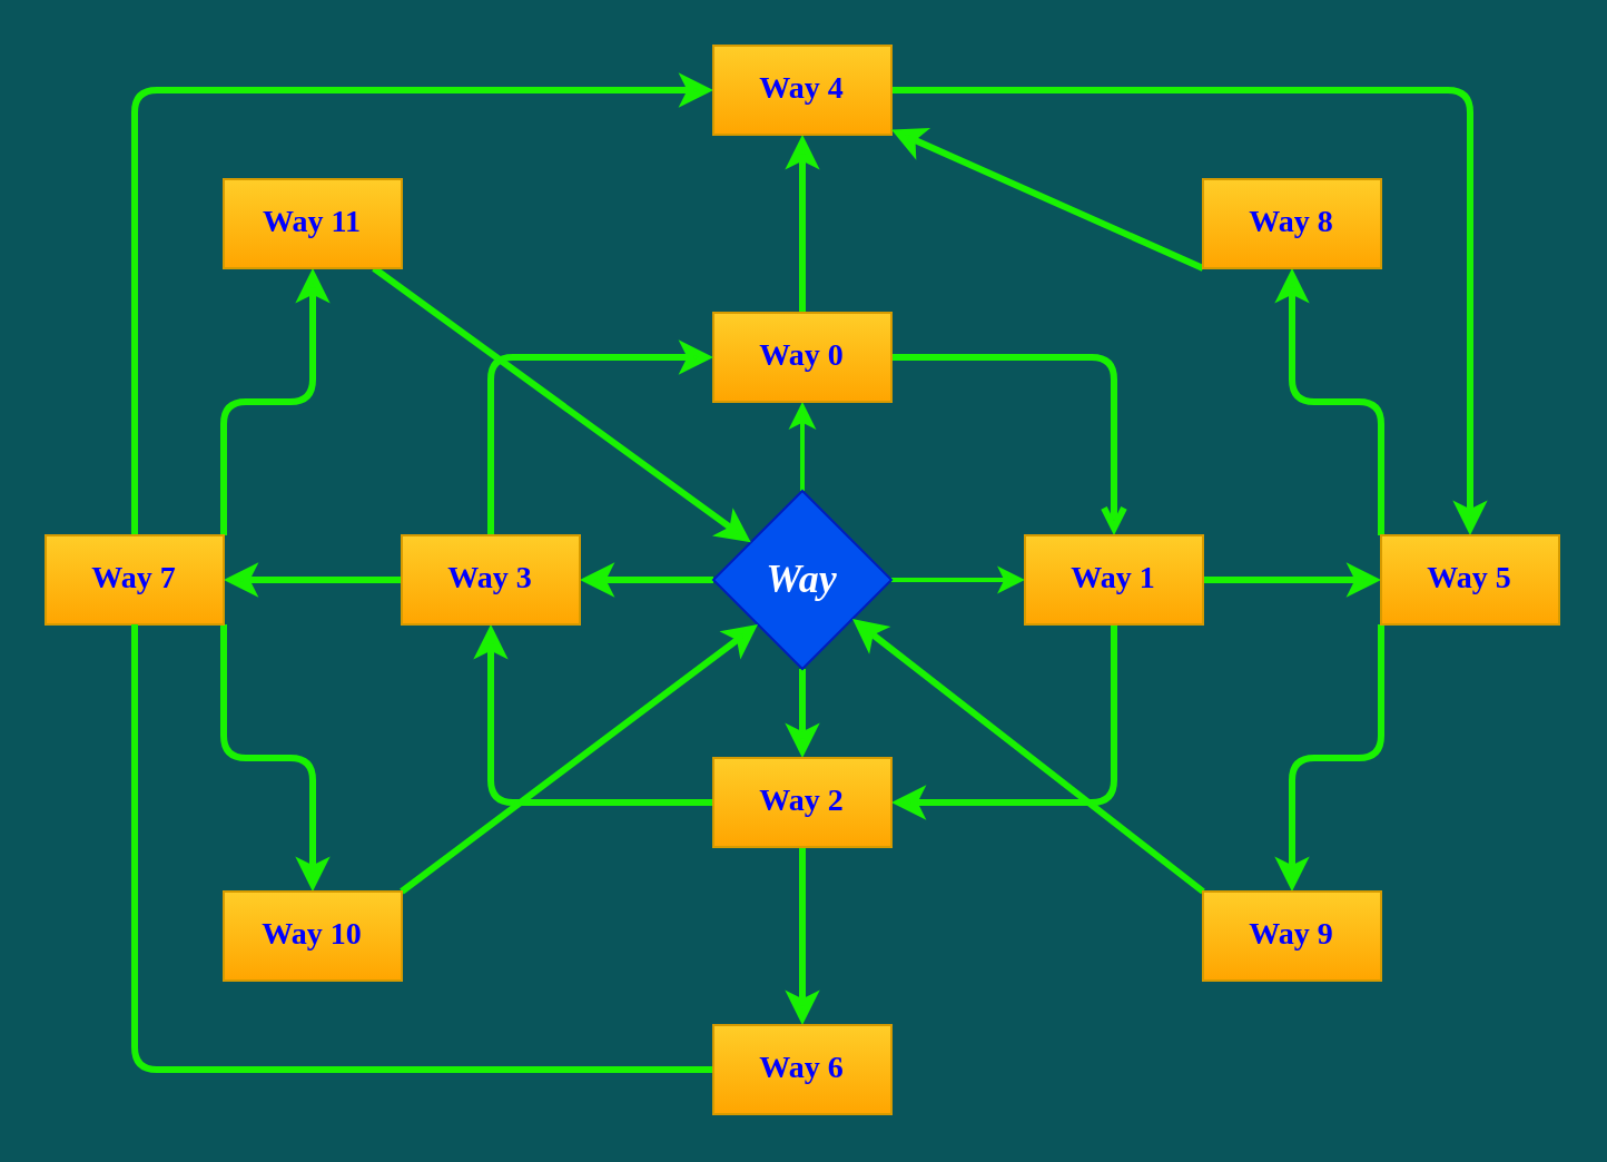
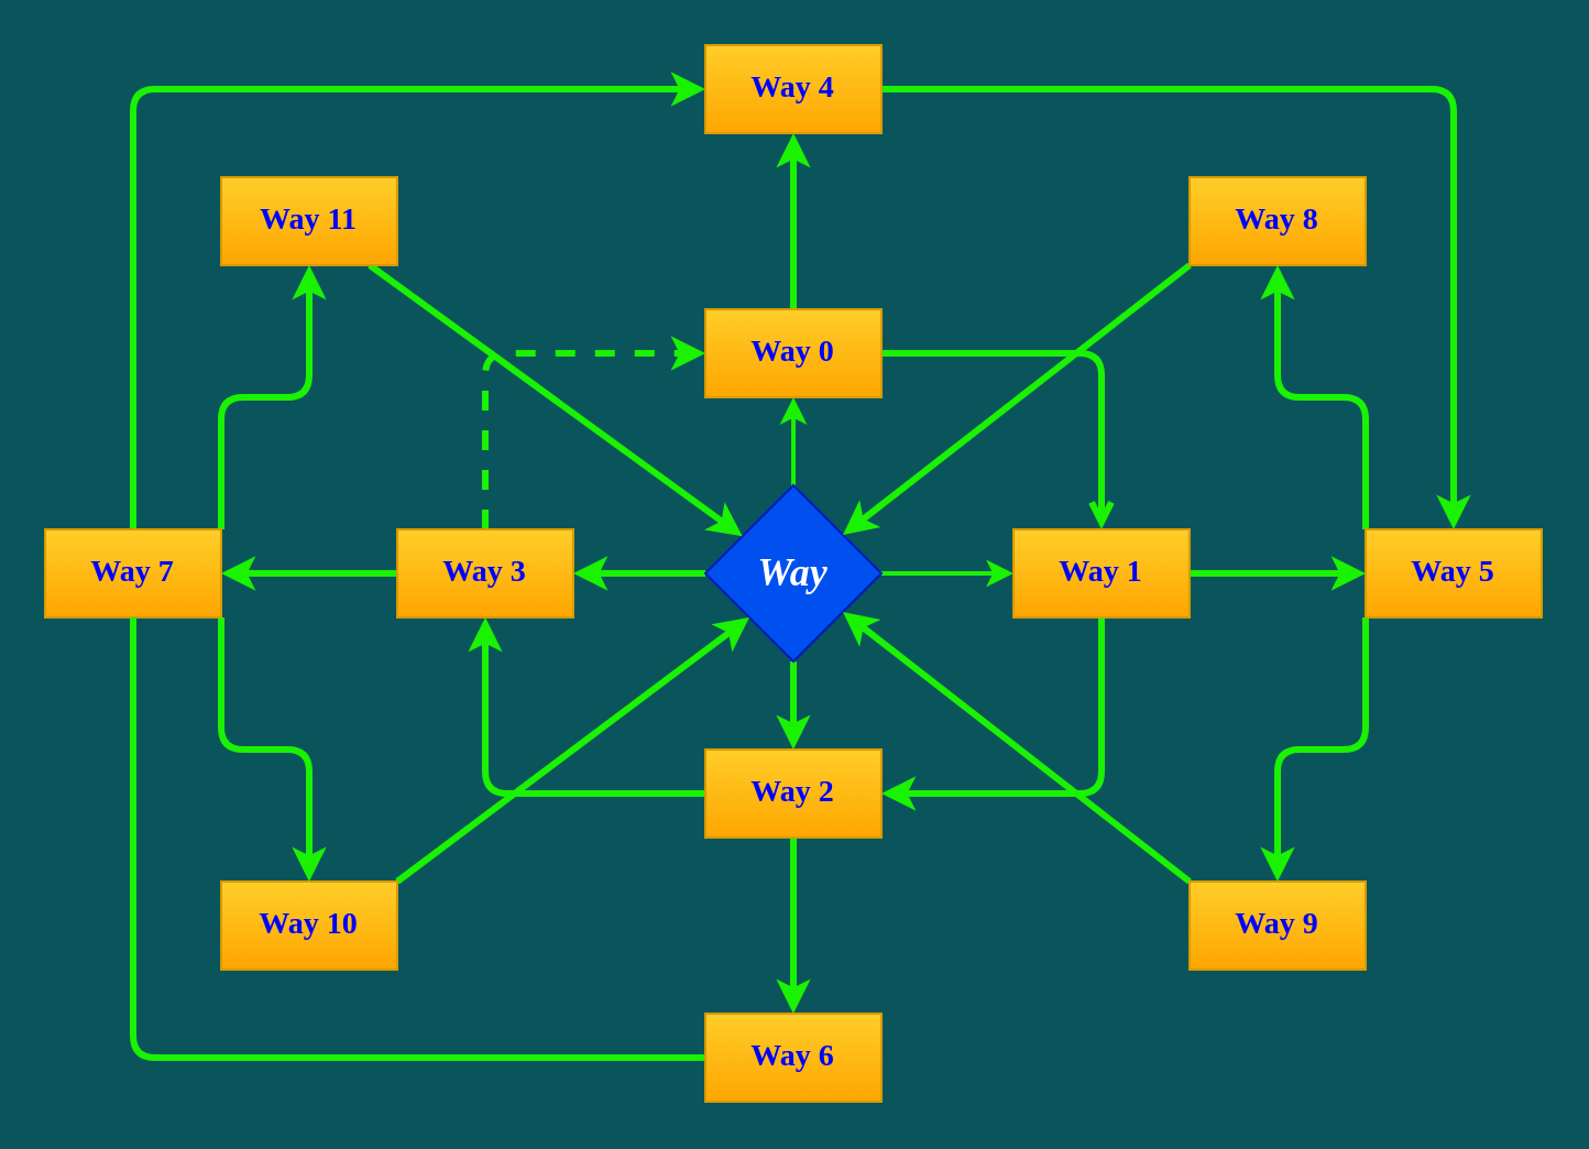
- <mxCell id="34" style="edgeStyle=none;rounded=1;sketch=0;jumpStyle=none;orthogonalLoop=1;jettySize=auto;html=1;exitX=0;exitY=1;exitDx=0;exitDy=0;shadow=0;fontFamily=Lucida Console;fontSize=14;fontColor=#0000FF;sourcePerimeterSpacing=0;strokeColor=#1AF202;strokeWidth=3;" edge="1" parent="1" source="35" target="24"><mxGeometry relative="1" as="geometry" /></mxCell>
+ <mxCell id="34" style="edgeStyle=none;rounded=1;sketch=0;jumpStyle=none;orthogonalLoop=1;jettySize=auto;html=1;exitX=0;exitY=1;exitDx=0;exitDy=0;shadow=0;fontFamily=Lucida Console;fontSize=14;fontColor=#0000FF;sourcePerimeterSpacing=0;strokeColor=#1AF202;strokeWidth=3;" edge="1" parent="1" source="35" target="6"><mxGeometry relative="1" as="geometry" /></mxCell>
- <mxCell id="16" style="edgeStyle=orthogonalEdgeStyle;curved=0;rounded=1;sketch=0;orthogonalLoop=1;jettySize=auto;html=1;fontFamily=Lucida Console;fontSize=14;fontColor=#0000FF;strokeColor=#1AF202;strokeWidth=3;entryX=0;entryY=0.5;entryDx=0;entryDy=0;jumpStyle=arc;" edge="1" parent="1" source="18" target="9"><mxGeometry relative="1" as="geometry"><mxPoint x="220" y="160" as="targetPoint" /><Array as="points"><mxPoint x="220" y="160" /></Array></mxGeometry></mxCell>
+ <mxCell id="16" style="edgeStyle=orthogonalEdgeStyle;curved=0;rounded=1;sketch=0;orthogonalLoop=1;jettySize=auto;html=1;fontFamily=Lucida Console;fontSize=14;fontColor=#0000FF;strokeColor=#1AF202;strokeWidth=3;entryX=0;entryY=0.5;entryDx=0;entryDy=0;jumpStyle=arc;dashed=1;" edge="1" parent="1" source="18" target="9"><mxGeometry relative="1" as="geometry"><mxPoint x="220" y="160" as="targetPoint" /><Array as="points"><mxPoint x="220" y="160" /></Array></mxGeometry></mxCell>
